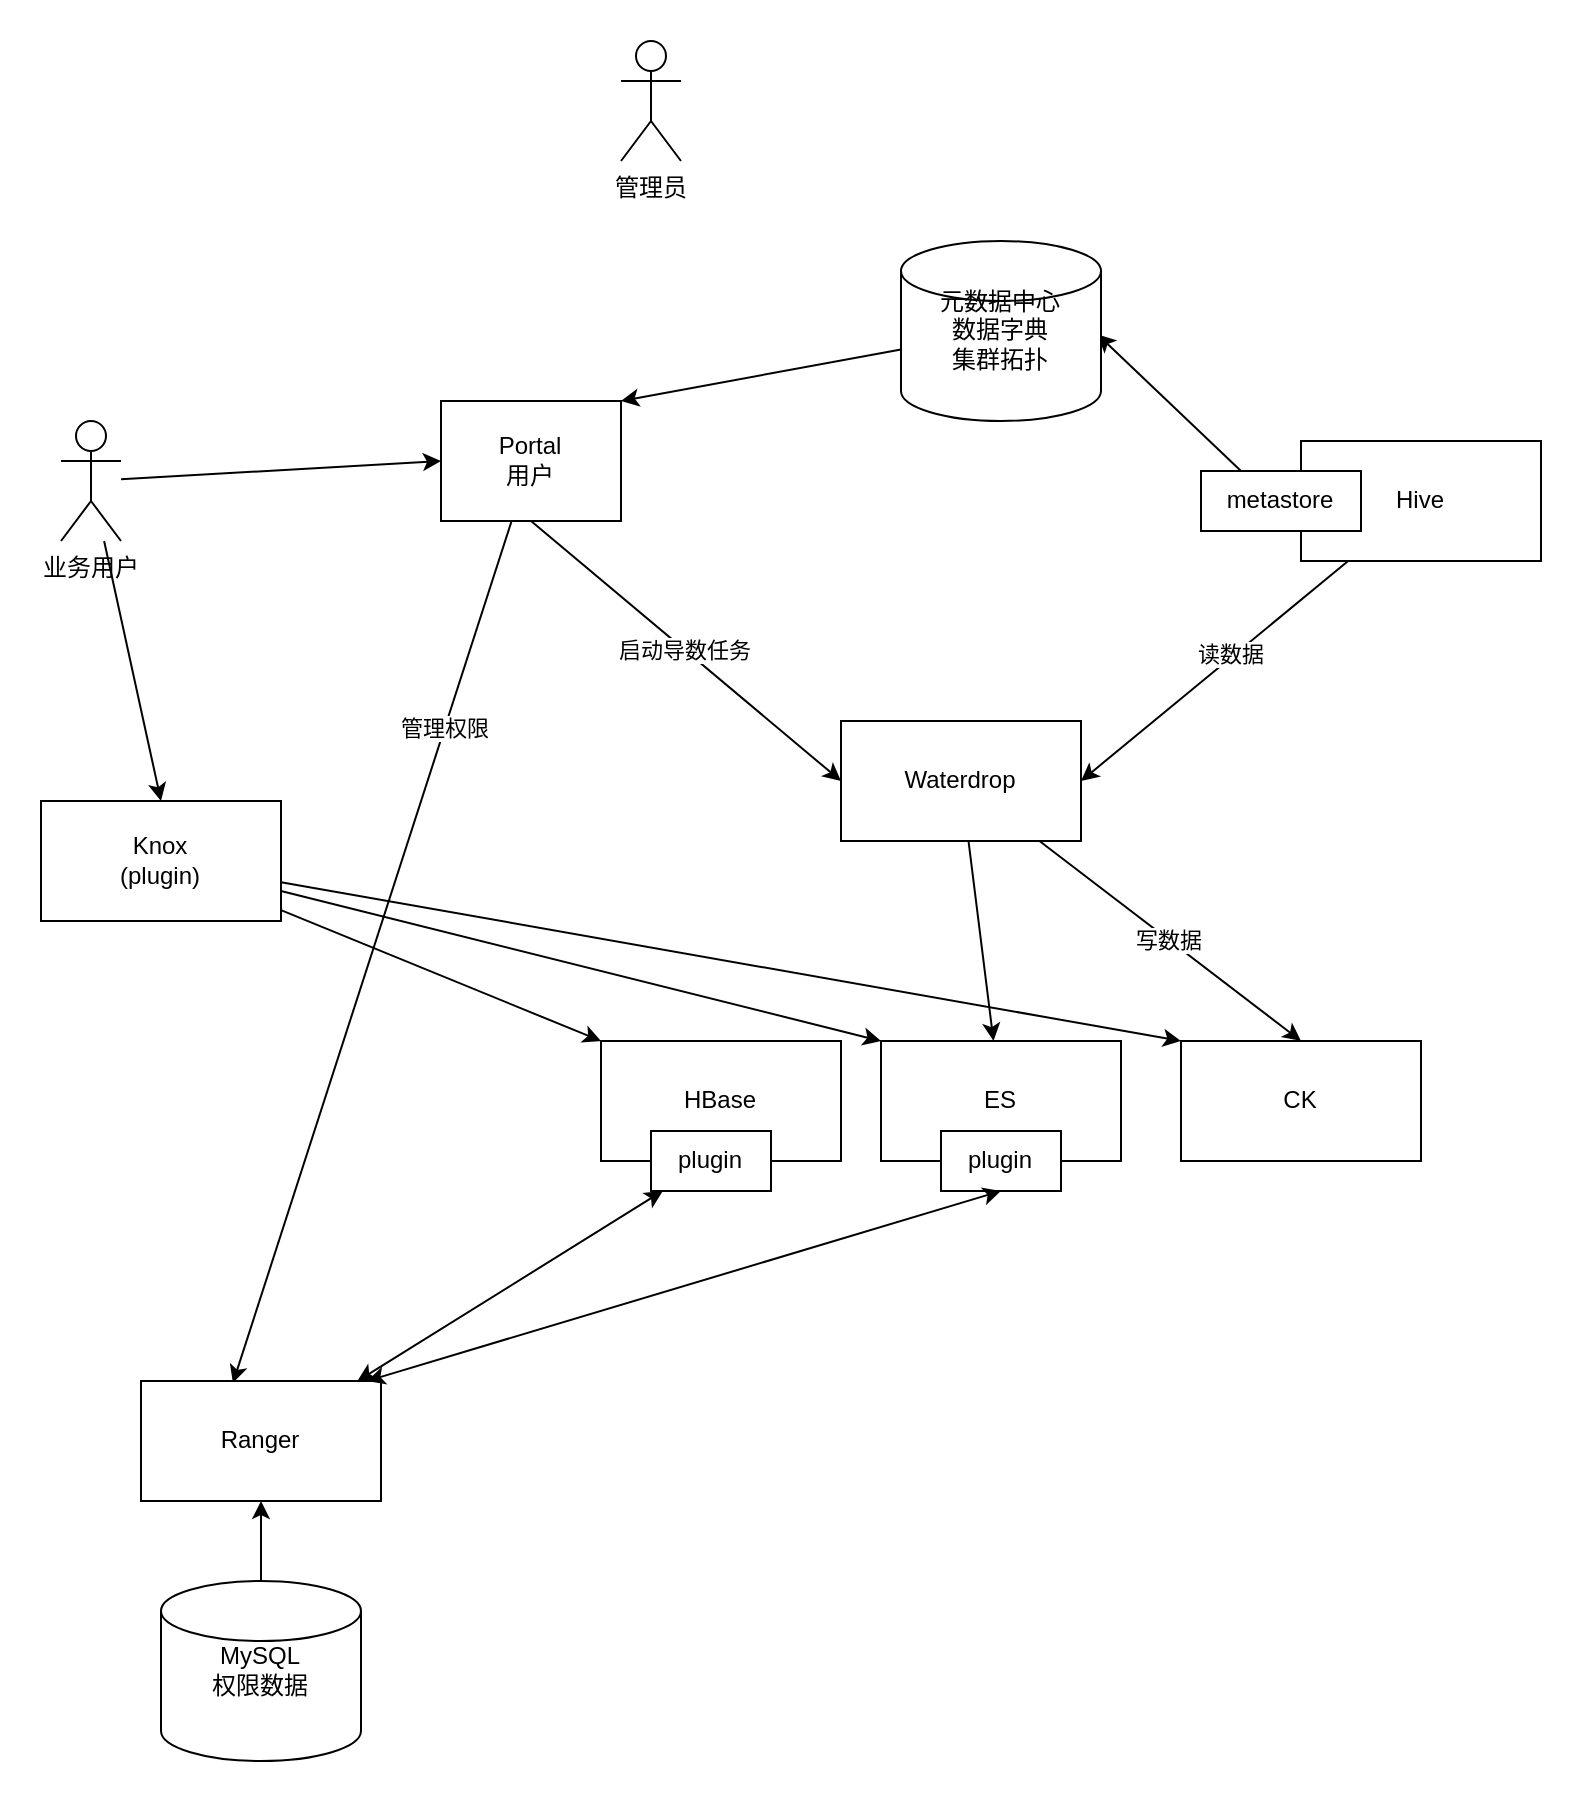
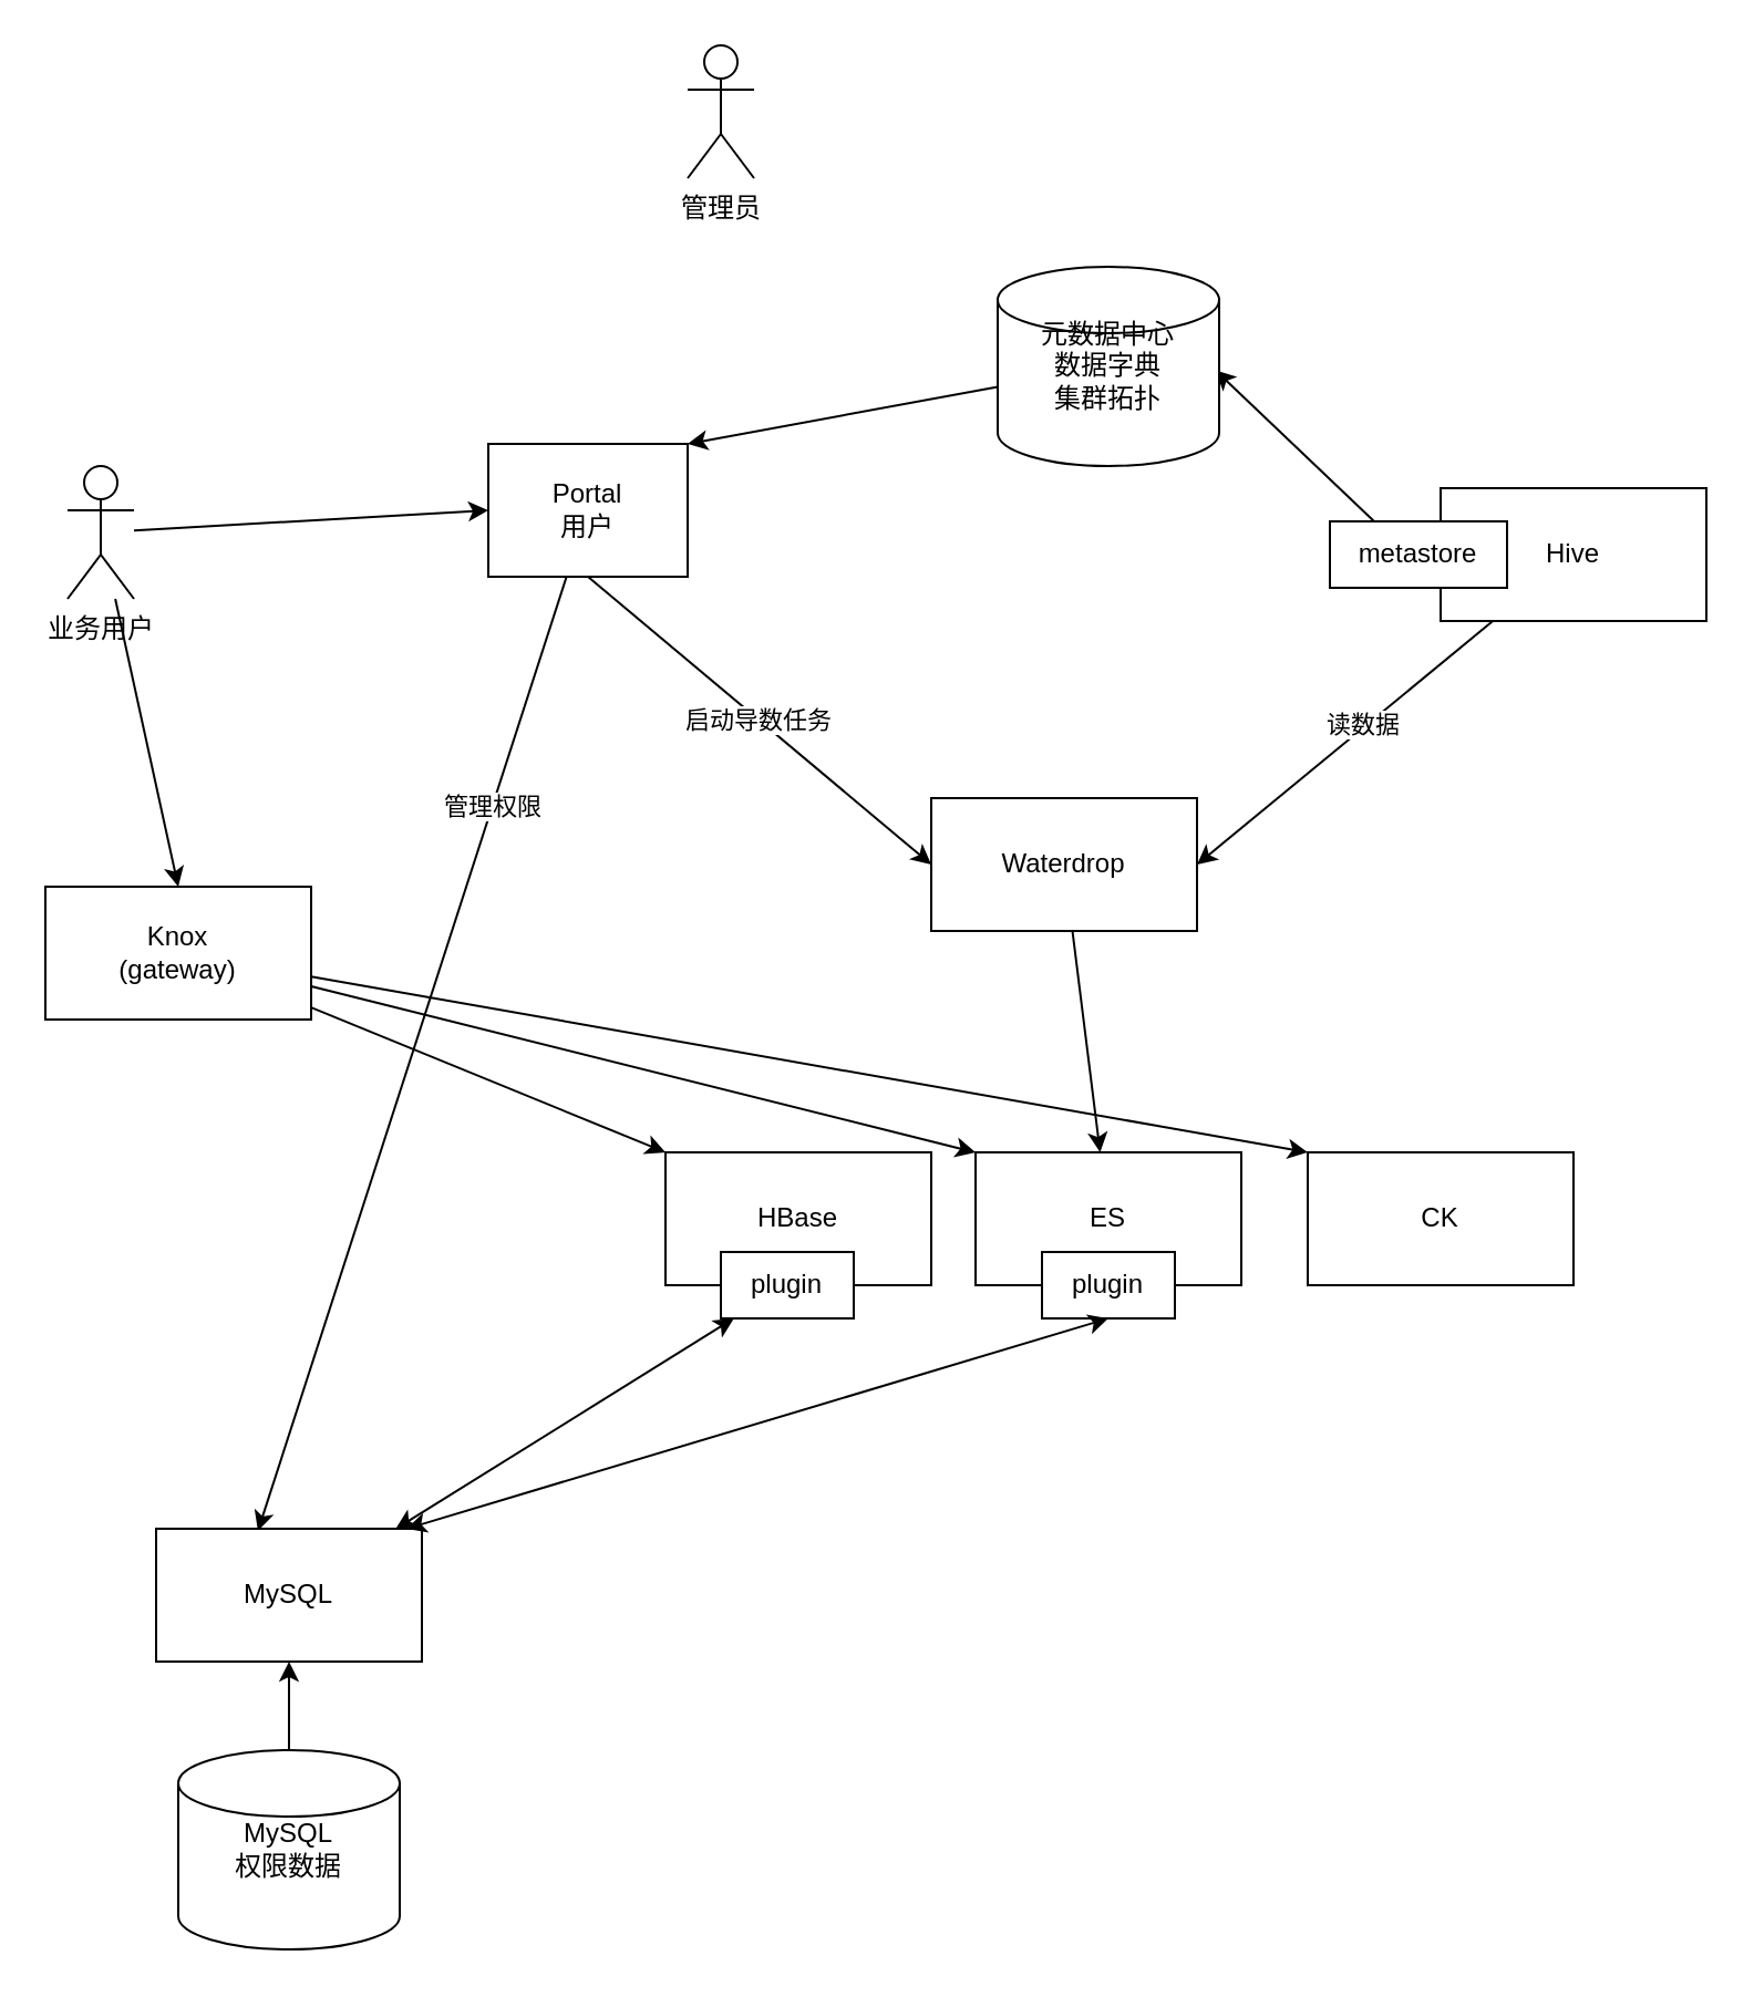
- <mxCell id="27" value="Knox&lt;br&gt;(plugin)" style="rounded=0;whiteSpace=wrap;html=1;" vertex="1" parent="1"><mxGeometry x="20" y="400" width="120" height="60" as="geometry" /></mxCell>
+ <mxCell id="27" value="Knox&lt;br&gt;(gateway)" style="rounded=0;whiteSpace=wrap;html=1;" vertex="1" parent="1"><mxGeometry x="20" y="400" width="120" height="60" as="geometry" /></mxCell>
- <mxCell id="7" value="写数据" style="edgeStyle=none;rounded=0;orthogonalLoop=1;jettySize=auto;html=1;entryX=0.5;entryY=0;entryDx=0;entryDy=0;" edge="1" parent="1" source="8" target="19"><mxGeometry relative="1" as="geometry" /></mxCell>
- <mxCell id="23" value="Ranger" style="rounded=0;whiteSpace=wrap;html=1;" vertex="1" parent="1"><mxGeometry x="70" y="690" width="120" height="60" as="geometry" /></mxCell>
+ <mxCell id="23" value="MySQL" style="rounded=0;whiteSpace=wrap;html=1;" vertex="1" parent="1"><mxGeometry x="70" y="690" width="120" height="60" as="geometry" /></mxCell>
